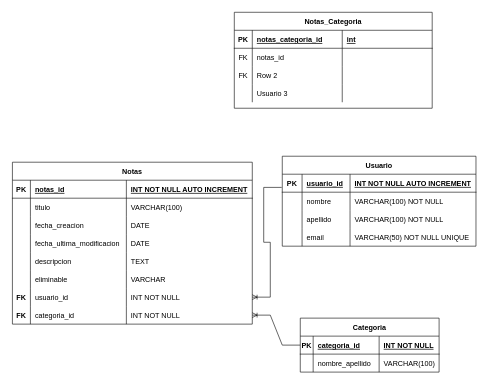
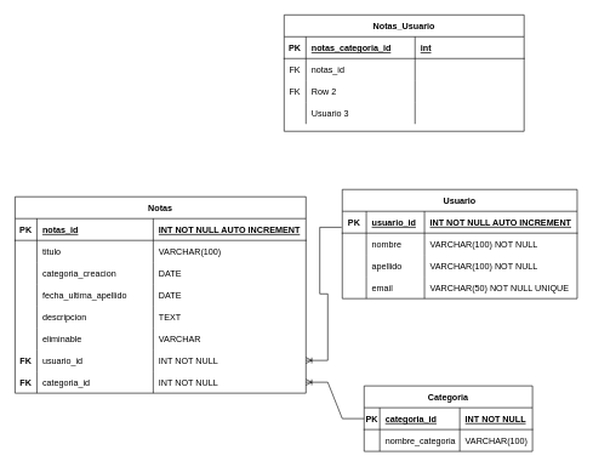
- <mxCell id="52" value="Notas_Categoria" style="shape=table;startSize=30;container=1;collapsible=1;childLayout=tableLayout;fixedRows=1;rowLines=0;fontStyle=1;align=center;resizeLast=1;" vertex="1" parent="1"><mxGeometry x="390" width="330" height="160" as="geometry" y="20" /></mxCell>
+ <mxCell id="52" value="Notas_Usuario" style="shape=table;startSize=30;container=1;collapsible=1;childLayout=tableLayout;fixedRows=1;rowLines=0;fontStyle=1;align=center;resizeLast=1;" vertex="1" parent="1"><mxGeometry x="390" width="330" height="160" as="geometry" y="20" /></mxCell>
- <mxCell id="30" value="fecha_creacion" style="shape=partialRectangle;connectable=0;fillColor=none;top=0;left=0;bottom=0;right=0;align=left;spacingLeft=6;overflow=hidden;" vertex="1" parent="28"><mxGeometry x="30" width="160" height="30" as="geometry"><mxRectangle width="160" height="30" as="alternateBounds" /></mxGeometry></mxCell>
+ <mxCell id="30" value="categoria_creacion" style="shape=partialRectangle;connectable=0;fillColor=none;top=0;left=0;bottom=0;right=0;align=left;spacingLeft=6;overflow=hidden;" vertex="1" parent="28"><mxGeometry x="30" width="160" height="30" as="geometry"><mxRectangle width="160" height="30" as="alternateBounds" /></mxGeometry></mxCell>
- <mxCell id="34" value="fecha_ultima_modificacion" style="shape=partialRectangle;connectable=0;fillColor=none;top=0;left=0;bottom=0;right=0;align=left;spacingLeft=6;overflow=hidden;" vertex="1" parent="32"><mxGeometry x="30" width="160" height="30" as="geometry"><mxRectangle width="160" height="30" as="alternateBounds" /></mxGeometry></mxCell>
+ <mxCell id="34" value="fecha_ultima_apellido" style="shape=partialRectangle;connectable=0;fillColor=none;top=0;left=0;bottom=0;right=0;align=left;spacingLeft=6;overflow=hidden;" vertex="1" parent="32"><mxGeometry x="30" width="160" height="30" as="geometry"><mxRectangle width="160" height="30" as="alternateBounds" /></mxGeometry></mxCell>
- <mxCell id="76" value="nombre_apellido" style="shape=partialRectangle;connectable=0;fillColor=none;top=0;left=0;bottom=0;right=0;align=left;spacingLeft=6;overflow=hidden;" vertex="1" parent="74"><mxGeometry x="21.5" width="110" height="30" as="geometry"><mxRectangle width="110" height="30" as="alternateBounds" /></mxGeometry></mxCell>
+ <mxCell id="76" value="nombre_categoria" style="shape=partialRectangle;connectable=0;fillColor=none;top=0;left=0;bottom=0;right=0;align=left;spacingLeft=6;overflow=hidden;" vertex="1" parent="74"><mxGeometry x="21.5" width="110" height="30" as="geometry"><mxRectangle width="110" height="30" as="alternateBounds" /></mxGeometry></mxCell>
